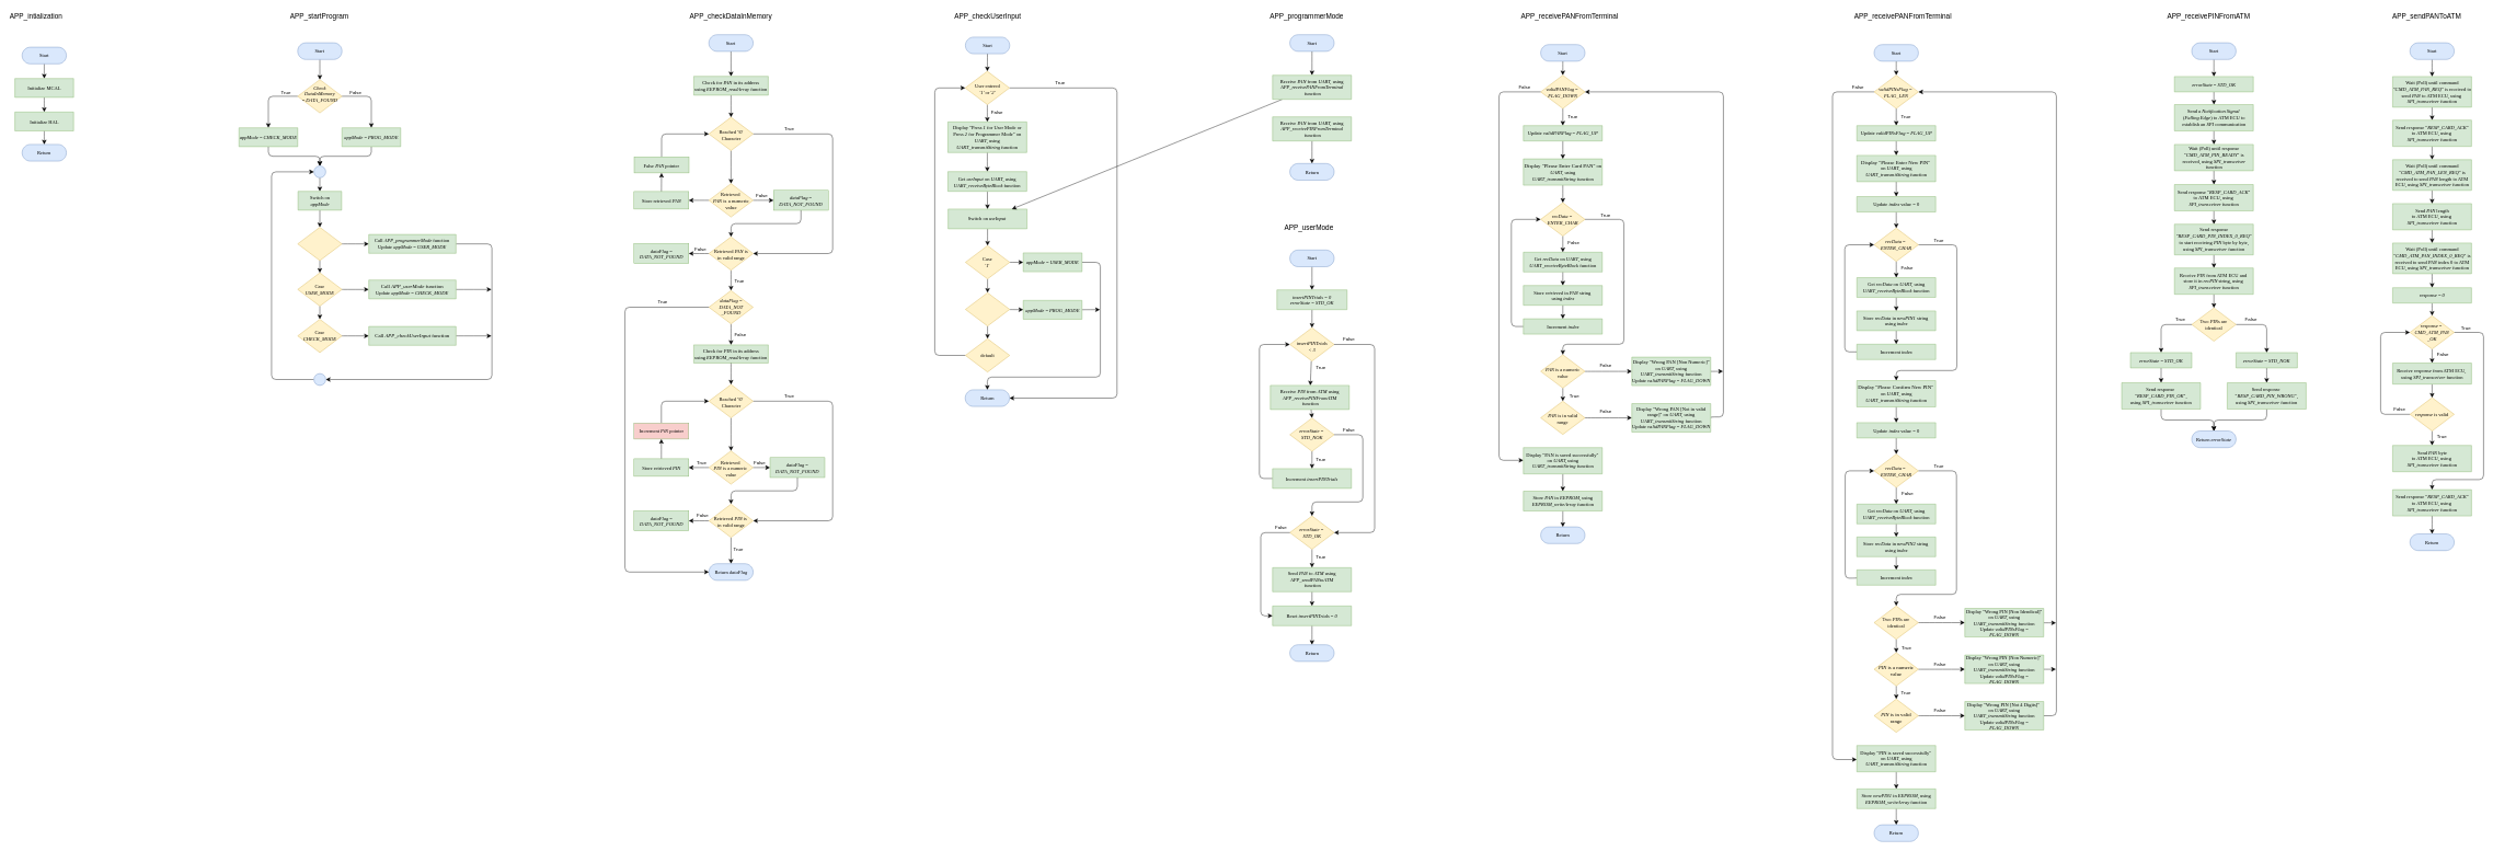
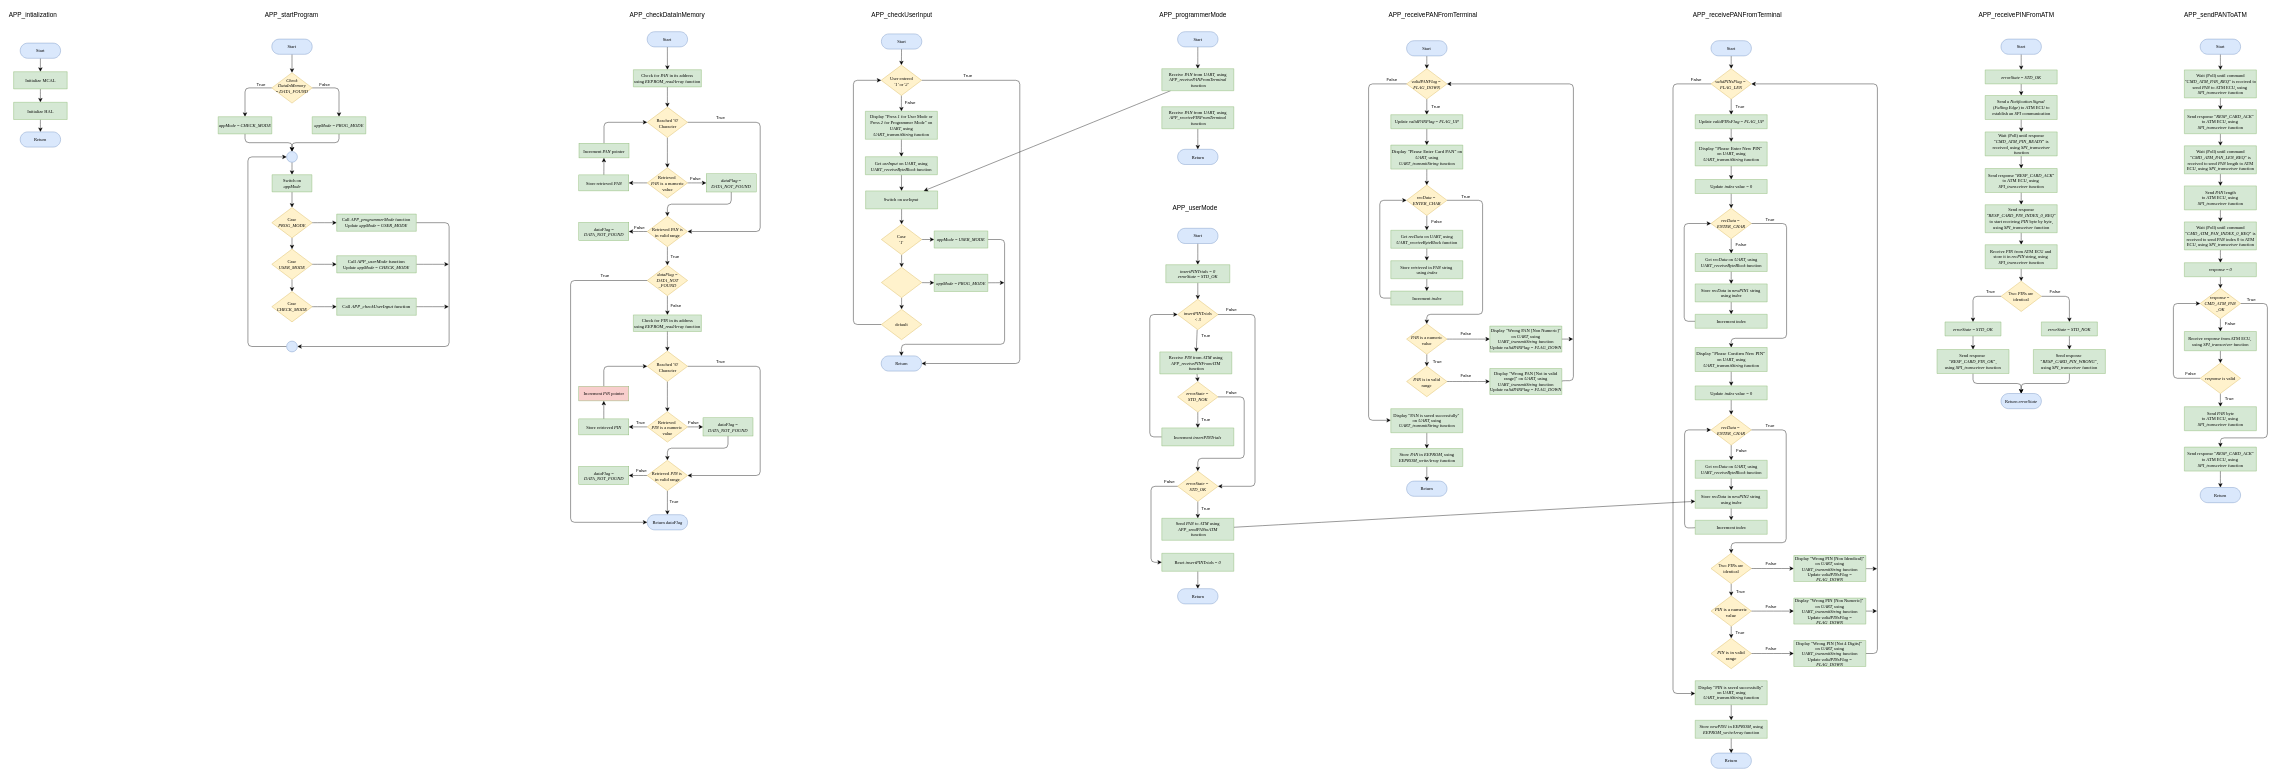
- <mxCell id="58" value="&lt;p style=&quot;line-height: 80%;&quot;&gt;&lt;font face=&quot;Calibri&quot;&gt;&lt;span style=&quot;font-size: 11.29px;&quot;&gt;False &lt;i&gt;PAN&lt;/i&gt;&amp;nbsp;pointer&lt;/span&gt;&lt;/font&gt;&lt;/p&gt;" style="rounded=0;whiteSpace=wrap;html=1;fontSize=16;fillColor=#d5e8d4;strokeColor=#82b366;" parent="1" vertex="1"><mxGeometry x="1447" y="357.5" width="125" height="36.5" as="geometry" /></mxCell>
+ <mxCell id="58" value="&lt;p style=&quot;line-height: 80%;&quot;&gt;&lt;font face=&quot;Calibri&quot;&gt;&lt;span style=&quot;font-size: 11.29px;&quot;&gt;Increment &lt;i&gt;PAN&lt;/i&gt;&amp;nbsp;pointer&lt;/span&gt;&lt;/font&gt;&lt;/p&gt;" style="rounded=0;whiteSpace=wrap;html=1;fontSize=16;fillColor=#d5e8d4;strokeColor=#82b366;" parent="1" vertex="1"><mxGeometry x="1447" y="357.5" width="125" height="36.5" as="geometry" /></mxCell>
+ <mxCell id="22" value="&lt;div style=&quot;font-size: 11.29px;&quot;&gt;&lt;font style=&quot;font-size: 11.29px;&quot;&gt;Case&lt;/font&gt;&lt;/div&gt;&lt;font style=&quot;font-size: 11.29px;&quot;&gt;&lt;i&gt;PROG_MODE&lt;/i&gt;&lt;/font&gt;" style="text;vsdxID=219;fillColor=none;gradientColor=none;strokeColor=none;spacingTop=-1;spacingBottom=-1;spacingLeft=-1;spacingRight=-1;points=[[0,0.5,0],[1,0.5,0],[0.5,0,0],[0.5,1,0]];labelBackgroundColor=none;rounded=1;html=1;whiteSpace=wrap;verticalAlign=middle;align=center;overflow=width;;html=1;fontColor=#000000;fontFamily=Calibri;" parent="21" vertex="1"><mxGeometry x="8.17" y="9.42" width="84.67" height="57.15" as="geometry" /></mxCell>
- <mxCell id="272" style="edgeStyle=none;curved=1;rounded=0;orthogonalLoop=1;jettySize=auto;html=1;fontSize=12;startSize=8;endSize=8;" edge="1" parent="1" source="273" target="276"><mxGeometry relative="1" as="geometry" /></mxCell>
+ <mxCell id="272" style="edgeStyle=none;curved=1;rounded=0;orthogonalLoop=1;jettySize=auto;html=1;fontSize=12;startSize=8;endSize=8;" edge="1" parent="1" source="273" target="206"><mxGeometry relative="1" as="geometry" /></mxCell>
